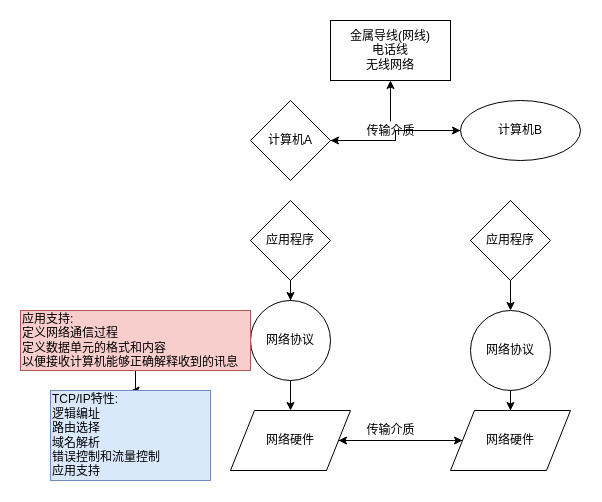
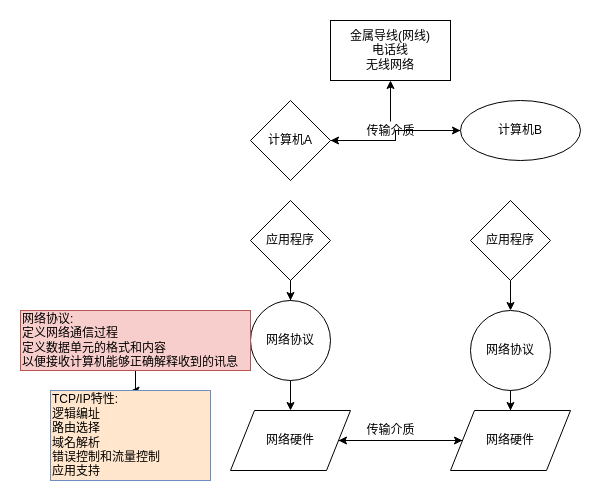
- <mxCell id="23" value="应用支持:&lt;br&gt;定义网络通信过程&lt;br&gt;定义数据单元的格式和内容&lt;br&gt;以便接收计算机能够正确解释收到的讯息" style="text;html=1;align=left;verticalAlign=middle;resizable=0;points=[];;autosize=1;fillColor=#f8cecc;strokeColor=#b85450;" vertex="1" parent="1"><mxGeometry x="20" y="310" width="230" height="60" as="geometry" /></mxCell>
+ <mxCell id="23" value="网络协议:&lt;br&gt;定义网络通信过程&lt;br&gt;定义数据单元的格式和内容&lt;br&gt;以便接收计算机能够正确解释收到的讯息" style="text;html=1;align=left;verticalAlign=middle;resizable=0;points=[];;autosize=1;fillColor=#f8cecc;strokeColor=#b85450;" vertex="1" parent="1"><mxGeometry x="20" y="310" width="230" height="60" as="geometry" /></mxCell>
- <mxCell id="24" value="TCP/IP特性:&lt;br&gt;逻辑编址&lt;br&gt;路由选择&lt;br&gt;域名解析&lt;br&gt;错误控制和流量控制&lt;br&gt;应用支持" style="rounded=0;whiteSpace=wrap;html=1;align=left;fillColor=#dae8fc;strokeColor=#6c8ebf;" vertex="1" parent="1"><mxGeometry x="50" y="390" width="160" height="90" as="geometry" /></mxCell>
+ <mxCell id="24" value="TCP/IP特性:&lt;br&gt;逻辑编址&lt;br&gt;路由选择&lt;br&gt;域名解析&lt;br&gt;错误控制和流量控制&lt;br&gt;应用支持" style="rounded=0;whiteSpace=wrap;html=1;align=left;fillColor=#ffe6cc;strokeColor=#6c8ebf;" vertex="1" parent="1"><mxGeometry x="50" y="390" width="160" height="90" as="geometry" /></mxCell>
